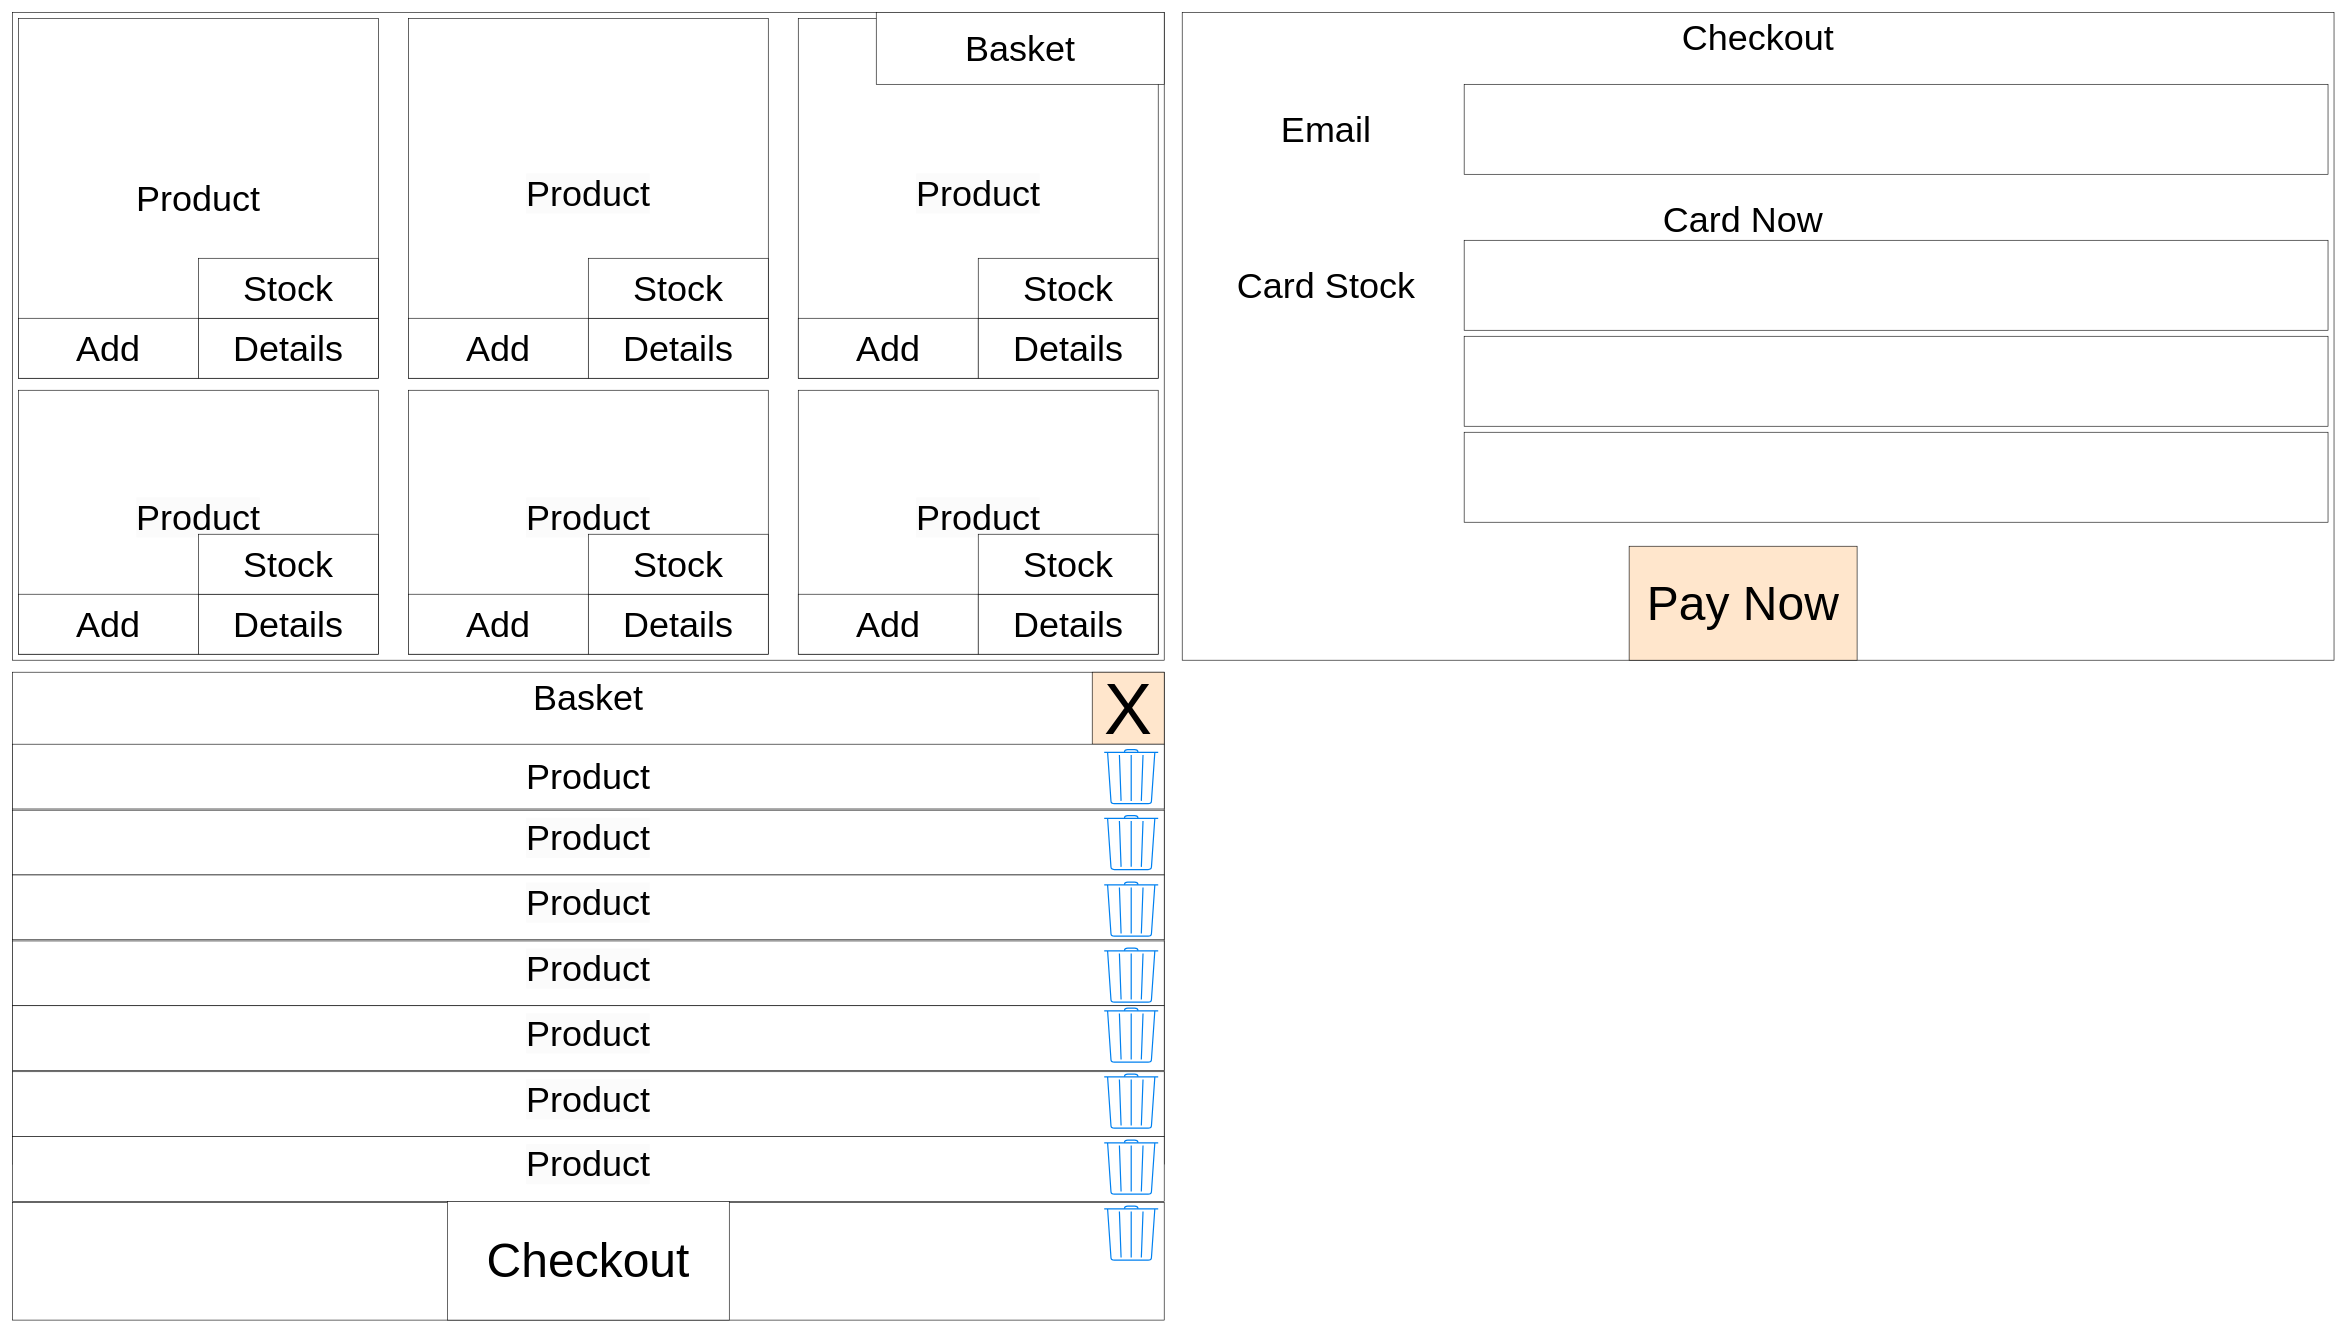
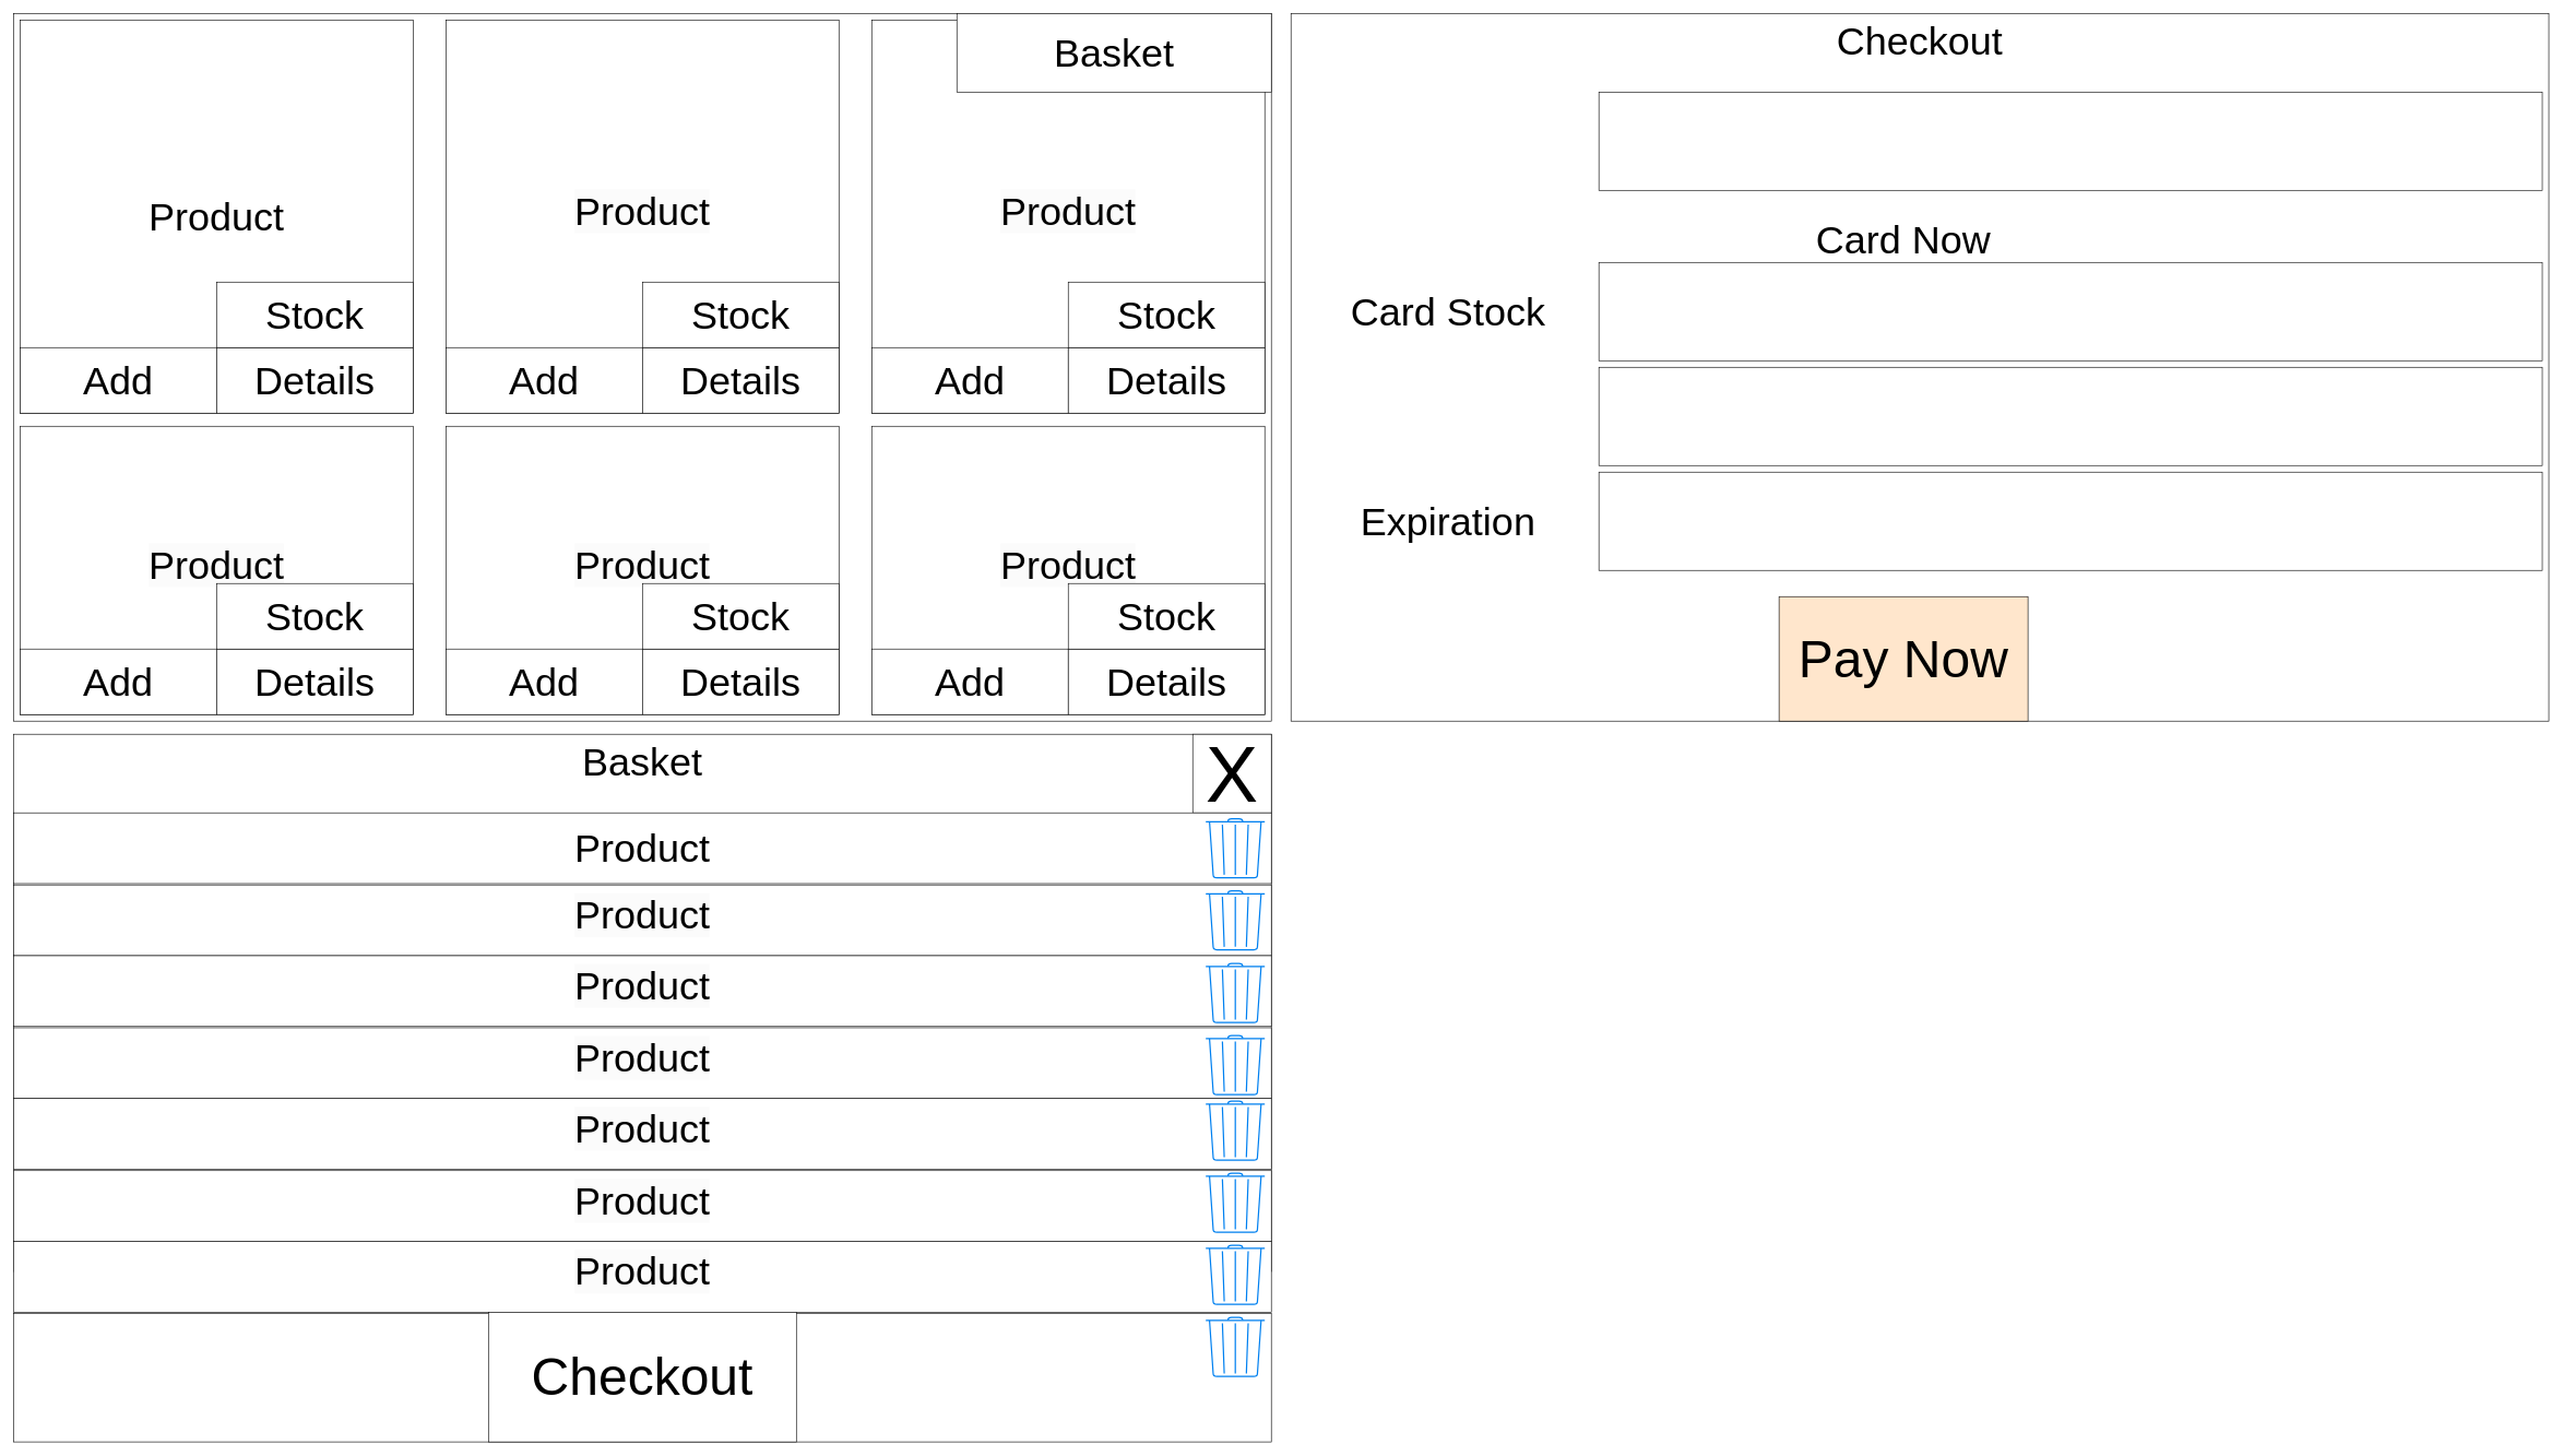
- <mxCell id="30" value="Email" style="text;html=1;align=center;verticalAlign=middle;whiteSpace=wrap;rounded=0;fontSize=60;" vertex="1" parent="1"><mxGeometry x="1980" y="140" width="460" height="150" as="geometry" /></mxCell>
+ <mxCell id="36" value="Expiration" style="text;html=1;align=center;verticalAlign=middle;whiteSpace=wrap;rounded=0;fontSize=60;" vertex="1" parent="1"><mxGeometry x="1980" y="720" width="460" height="150" as="geometry" /></mxCell>
- <mxCell id="11" value="&lt;span style=&quot;font-size: 120px;&quot;&gt;X&lt;/span&gt;" style="rounded=0;whiteSpace=wrap;html=1;fillColor=#ffe6cc;" vertex="1" parent="1"><mxGeometry x="1820" y="1120" width="120" height="120" as="geometry" /></mxCell>
+ <mxCell id="11" value="&lt;span style=&quot;font-size: 120px;&quot;&gt;X&lt;/span&gt;" style="rounded=0;whiteSpace=wrap;html=1;" vertex="1" parent="1"><mxGeometry x="1820" y="1120" width="120" height="120" as="geometry" /></mxCell>
